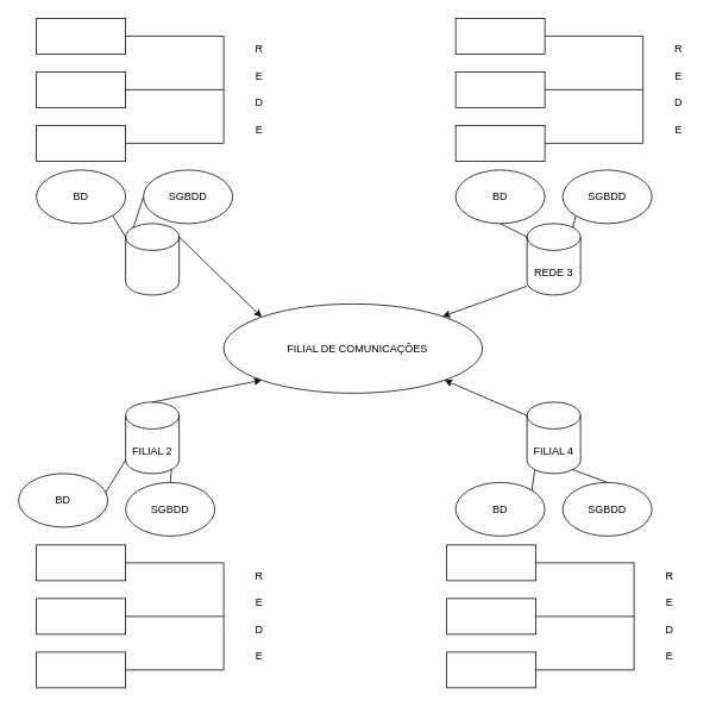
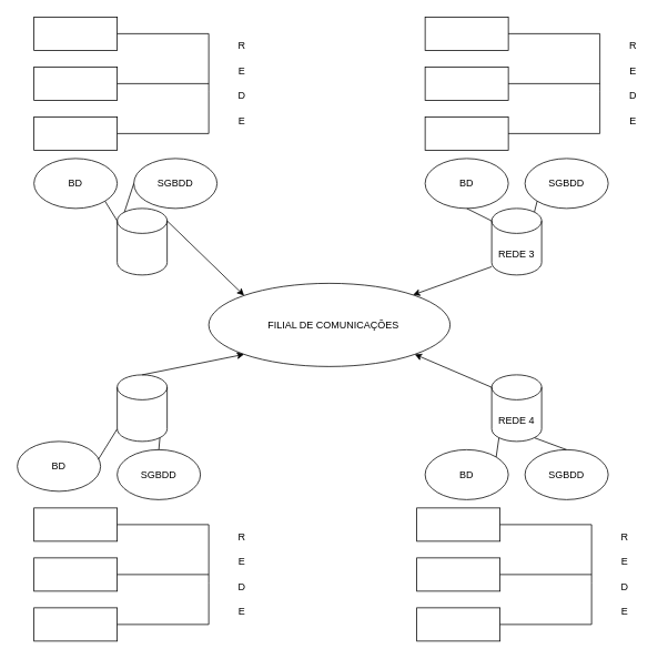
- <mxCell id="16" value="FILIAL 2" style="text;html=1;strokeColor=none;fillColor=none;align=center;verticalAlign=middle;whiteSpace=wrap;rounded=0;" vertex="1" parent="1"><mxGeometry x="140" y="490" width="60" height="30" as="geometry" /></mxCell>
- <mxCell id="18" value="FILIAL 4" style="text;html=1;strokeColor=none;fillColor=none;align=center;verticalAlign=middle;whiteSpace=wrap;rounded=0;" vertex="1" parent="1"><mxGeometry x="590" y="490" width="60" height="30" as="geometry" /></mxCell>
+ <mxCell id="18" value="REDE 4" style="text;html=1;strokeColor=none;fillColor=none;align=center;verticalAlign=middle;whiteSpace=wrap;rounded=0;" vertex="1" parent="1"><mxGeometry x="590" y="490" width="60" height="30" as="geometry" /></mxCell>
